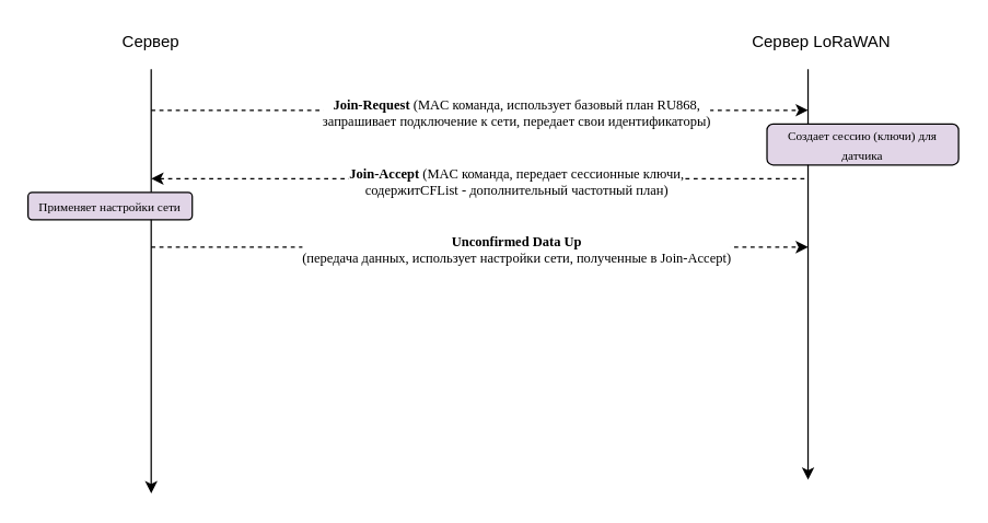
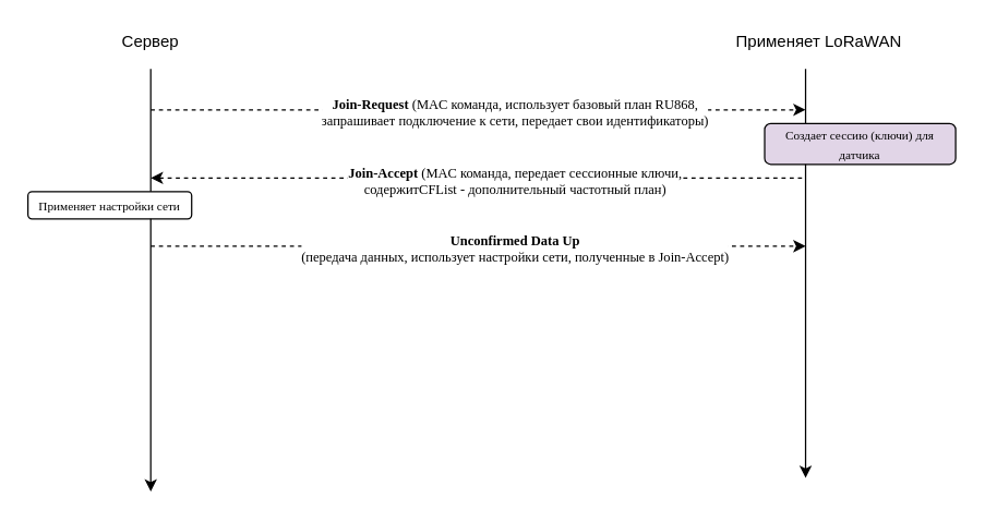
- <mxCell id="5" value="Сервер LoRaWAN" style="text;html=1;strokeColor=none;fillColor=none;align=center;verticalAlign=middle;whiteSpace=wrap;rounded=0;" vertex="1" parent="1"><mxGeometry x="530" y="20" width="140" height="20" as="geometry" /></mxCell>
+ <mxCell id="5" value="Применяет LoRaWAN" style="text;html=1;strokeColor=none;fillColor=none;align=center;verticalAlign=middle;whiteSpace=wrap;rounded=0;" vertex="1" parent="1"><mxGeometry x="530" y="20" width="140" height="20" as="geometry" /></mxCell>
- <mxCell id="10" value="&lt;font style=&quot;font-size: 9px&quot; face=&quot;Georgia&quot;&gt;Применяет настройки сети&lt;/font&gt;" style="rounded=1;whiteSpace=wrap;html=1;fontFamily=Georgia;fillColor=#e1d5e7;" vertex="1" parent="1"><mxGeometry x="20" y="140" width="120" height="20" as="geometry" /></mxCell>
+ <mxCell id="10" value="&lt;font style=&quot;font-size: 9px&quot; face=&quot;Georgia&quot;&gt;Применяет настройки сети&lt;/font&gt;" style="rounded=1;whiteSpace=wrap;html=1;fontFamily=Georgia;" vertex="1" parent="1"><mxGeometry x="20" y="140" width="120" height="20" as="geometry" /></mxCell>
